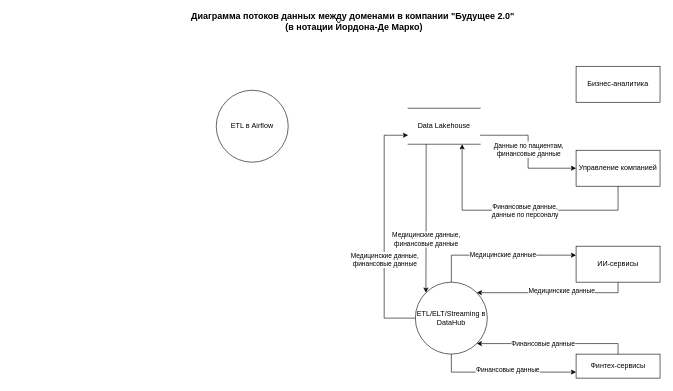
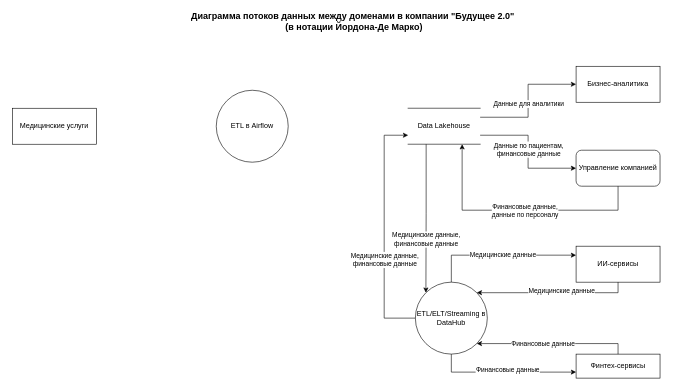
+ <mxCell id="8" value="" style="endArrow=classic;html=1;rounded=0;entryX=0;entryY=0.5;entryDx=0;entryDy=0;edgeStyle=orthogonalEdgeStyle;exitX=1;exitY=0.25;exitDx=0;exitDy=0;" parent="1" source="3" target="6" edge="1"><mxGeometry width="50" height="50" relative="1" as="geometry"><mxPoint x="930" y="260" as="sourcePoint" /><mxPoint x="680" y="232" as="targetPoint" /></mxGeometry></mxCell>
+ <mxCell id="9" value="Данные для аналитики" style="edgeLabel;html=1;align=center;verticalAlign=middle;resizable=0;points=[];" parent="8" vertex="1" connectable="0"><mxGeometry x="-0.042" relative="1" as="geometry"><mxPoint as="offset" /></mxGeometry></mxCell>
+ <mxCell id="4" value="Медицинские услуги" style="html=1;dashed=0;whiteSpace=wrap;" parent="1" vertex="1"><mxGeometry x="20" y="180" width="140" height="60" as="geometry" /></mxCell>
- <mxCell id="7" value="Управление компанией" style="html=1;dashed=0;whiteSpace=wrap;" parent="1" vertex="1"><mxGeometry x="960" y="250" width="140" height="60" as="geometry" /></mxCell>
+ <mxCell id="7" value="Управление компанией" style="html=1;dashed=0;whiteSpace=wrap;rounded=1;" parent="1" vertex="1"><mxGeometry x="960" y="250" width="140" height="60" as="geometry" /></mxCell>
